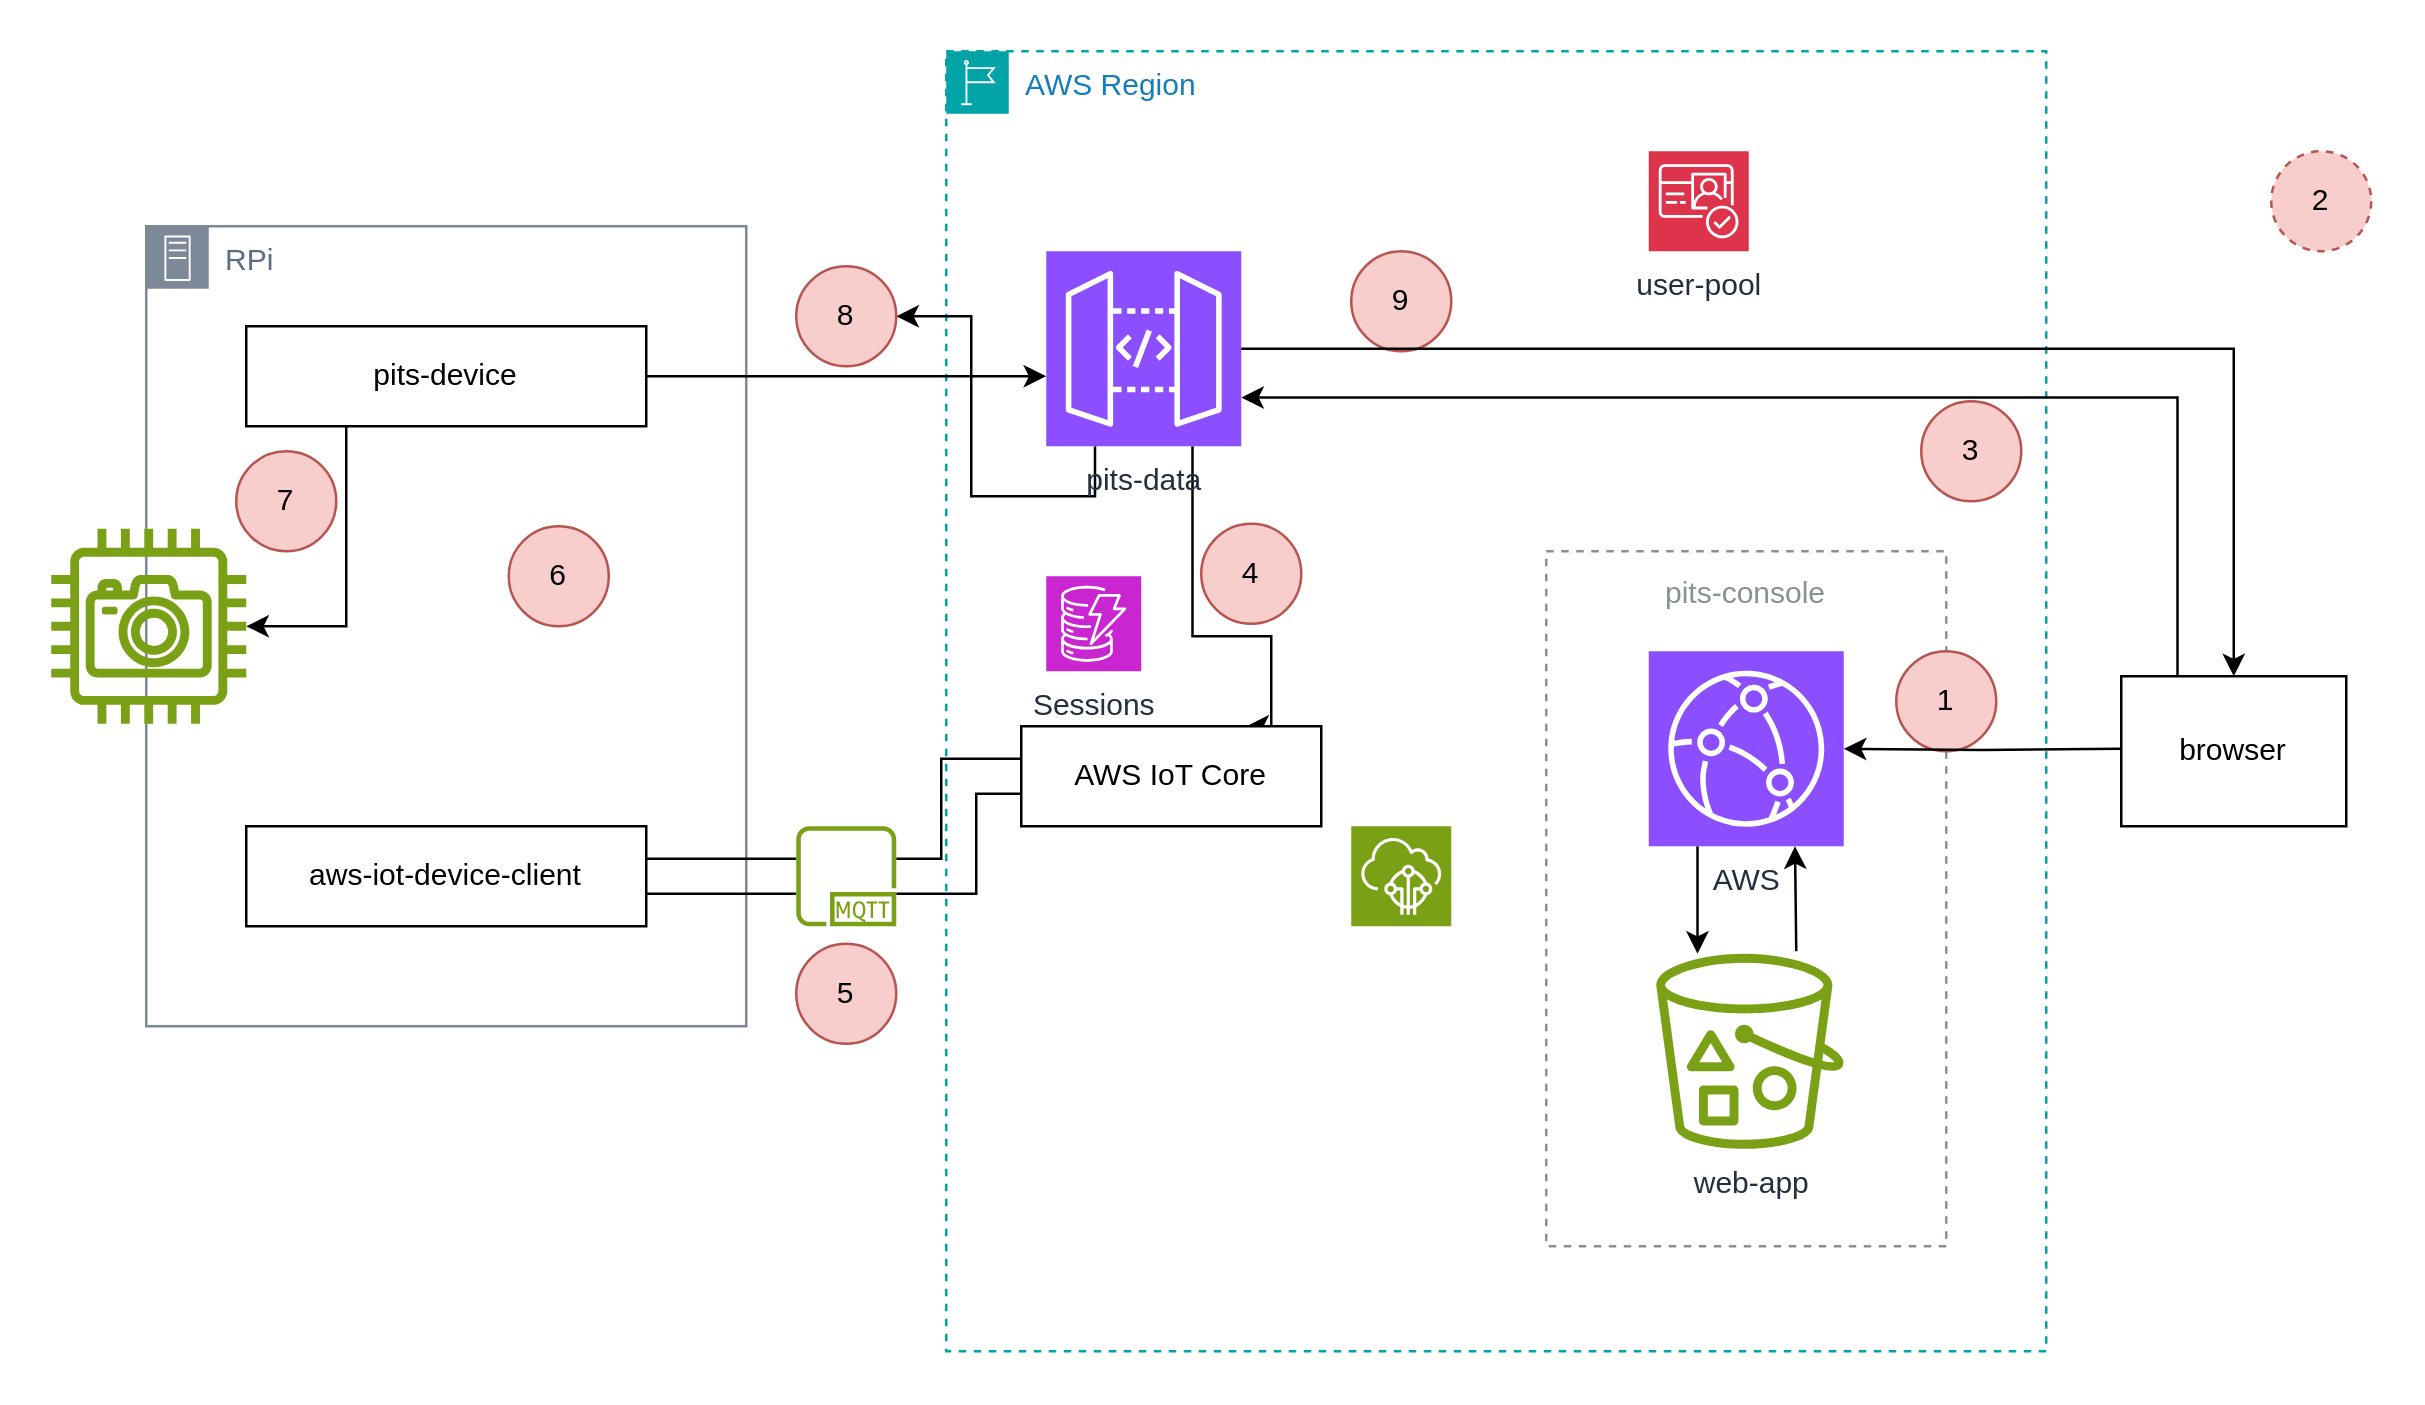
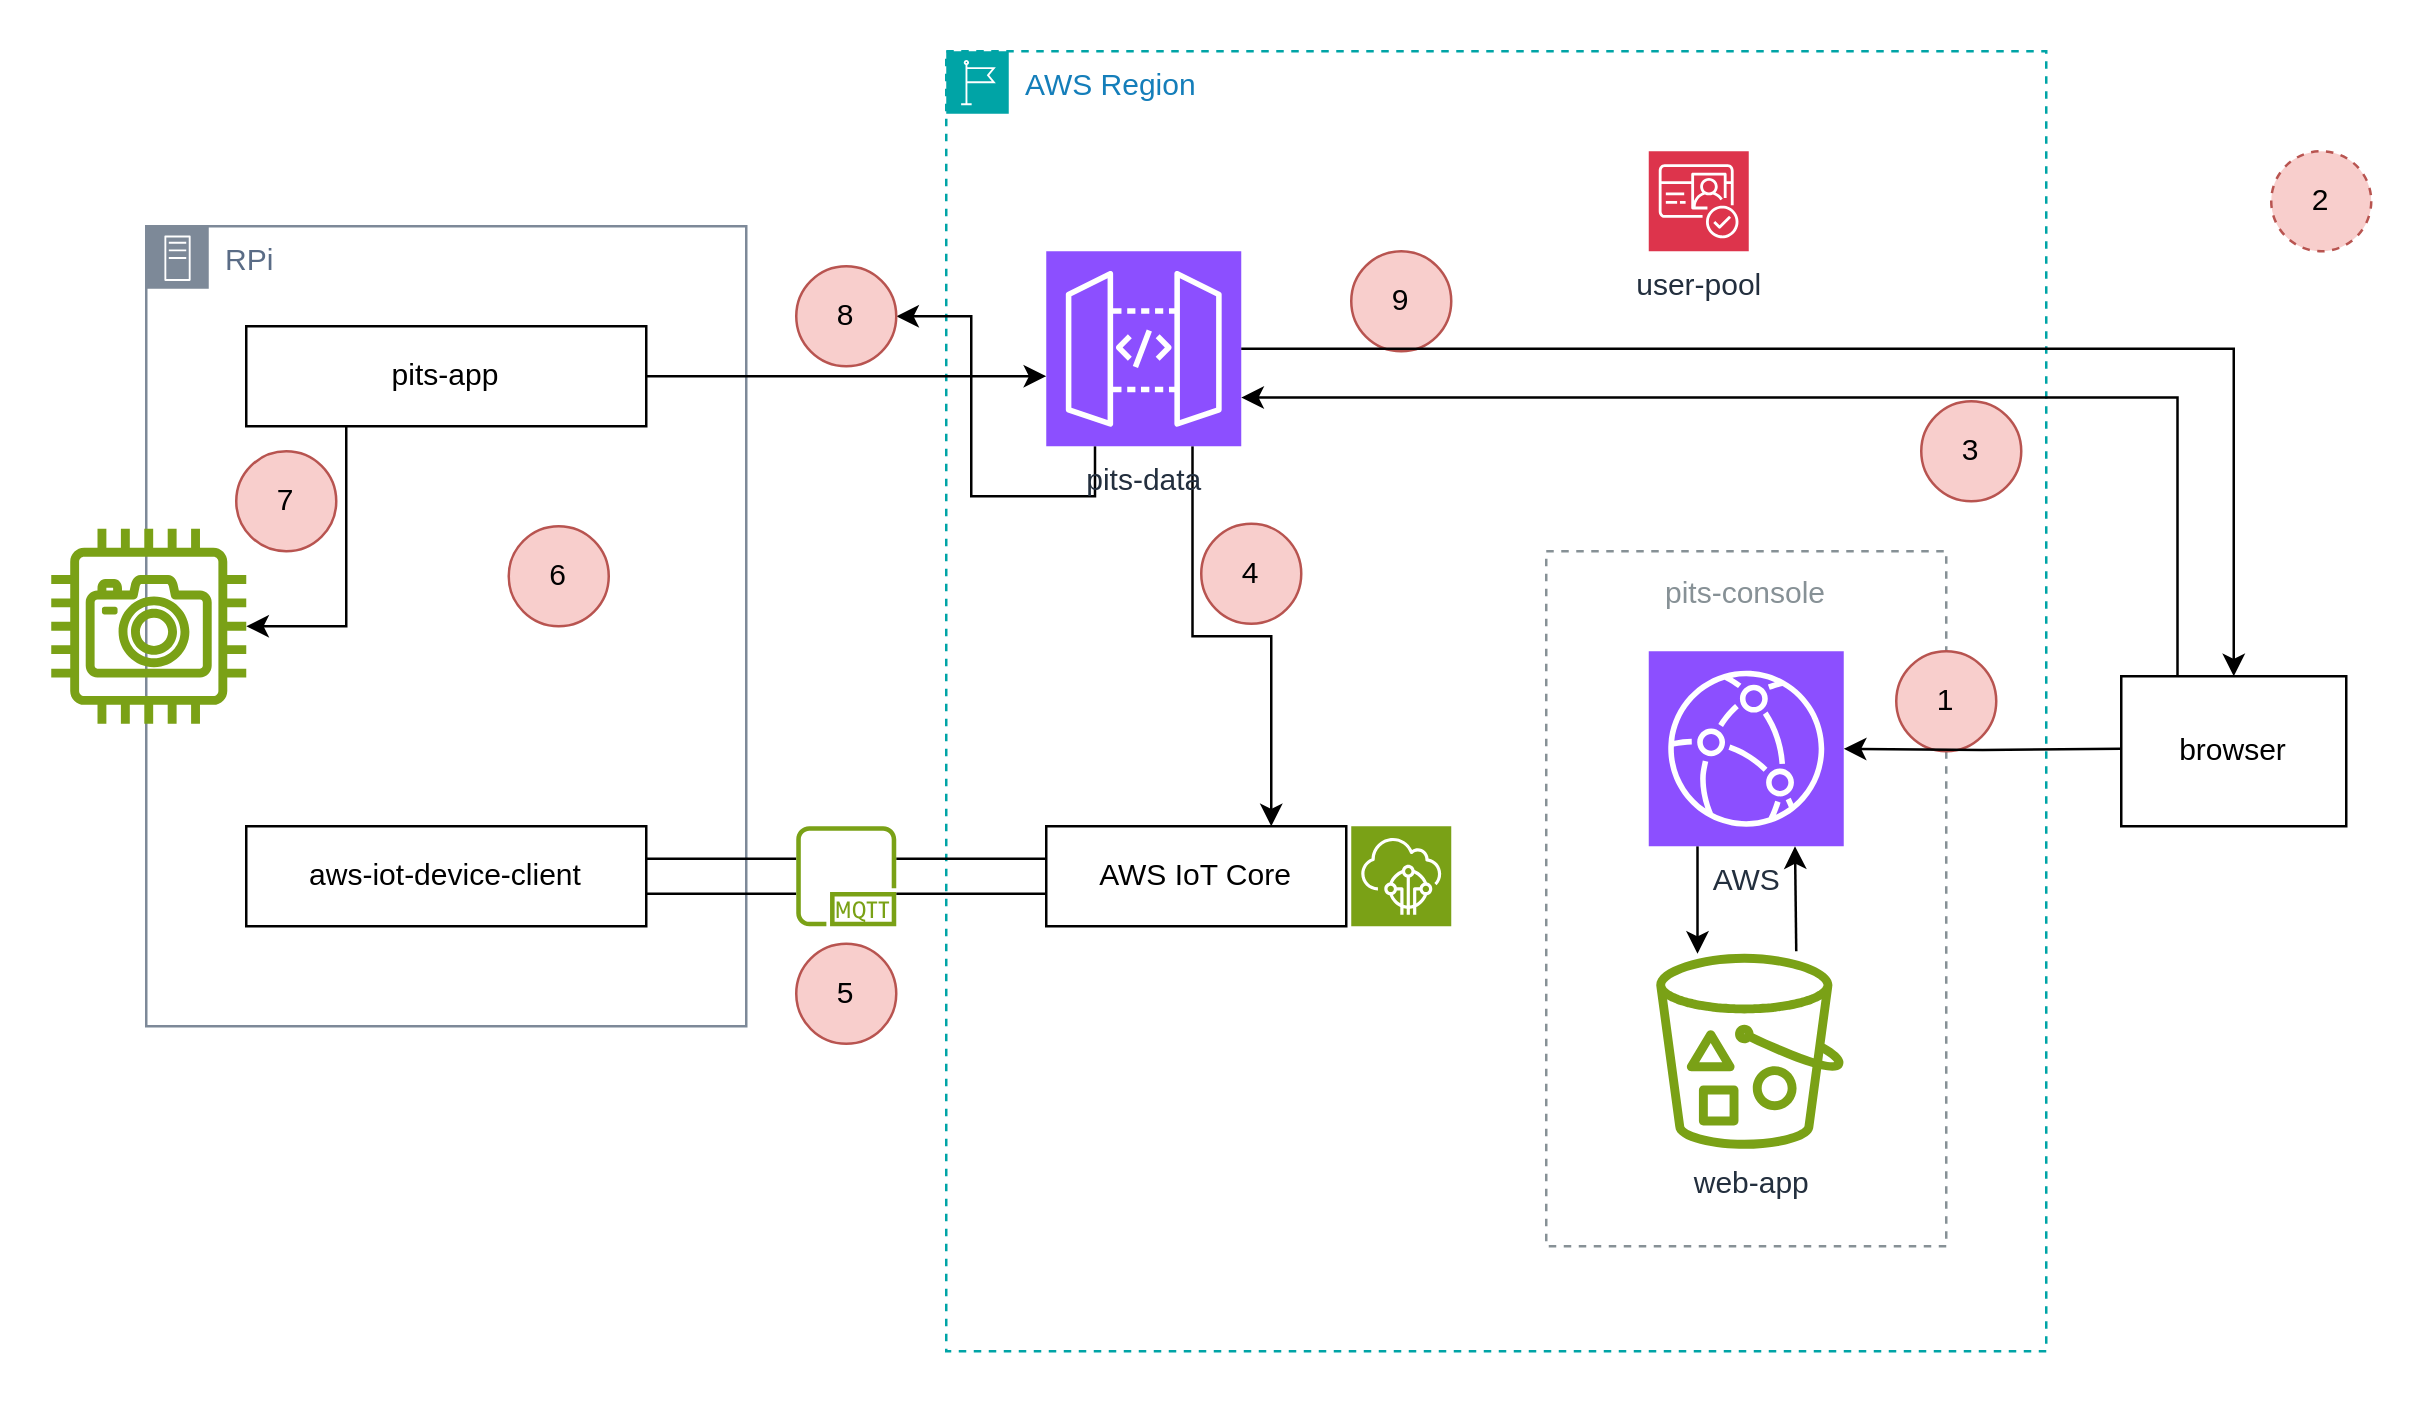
- <mxCell id="21" value="pits-device" style="rounded=0;whiteSpace=wrap;html=1;" vertex="1" parent="19"><mxGeometry x="40" y="40" width="160" height="40" as="geometry" /></mxCell>
+ <mxCell id="21" value="pits-app" style="rounded=0;whiteSpace=wrap;html=1;" vertex="1" parent="19"><mxGeometry x="40" y="40" width="160" height="40" as="geometry" /></mxCell>
- <mxCell id="13" value="Sessions" style="sketch=0;points=[[0,0,0],[0.25,0,0],[0.5,0,0],[0.75,0,0],[1,0,0],[0,1,0],[0.25,1,0],[0.5,1,0],[0.75,1,0],[1,1,0],[0,0.25,0],[0,0.5,0],[0,0.75,0],[1,0.25,0],[1,0.5,0],[1,0.75,0]];outlineConnect=0;fontColor=#232F3E;fillColor=#C925D1;strokeColor=#ffffff;dashed=0;verticalLabelPosition=bottom;verticalAlign=top;align=center;html=1;fontSize=12;fontStyle=0;aspect=fixed;shape=mxgraph.aws4.resourceIcon;resIcon=mxgraph.aws4.dynamodb;" vertex="1" parent="2"><mxGeometry x="40" y="210" width="38" height="38" as="geometry" /></mxCell>
- <mxCell id="11" value="AWS IoT Core" style="rounded=0;whiteSpace=wrap;html=1;" vertex="1" parent="2"><mxGeometry x="30" y="270" width="120" height="40" as="geometry" /></mxCell>
+ <mxCell id="11" value="AWS IoT Core" style="rounded=0;whiteSpace=wrap;html=1;" vertex="1" parent="2"><mxGeometry x="40" y="310" width="120" height="40" as="geometry" /></mxCell>
